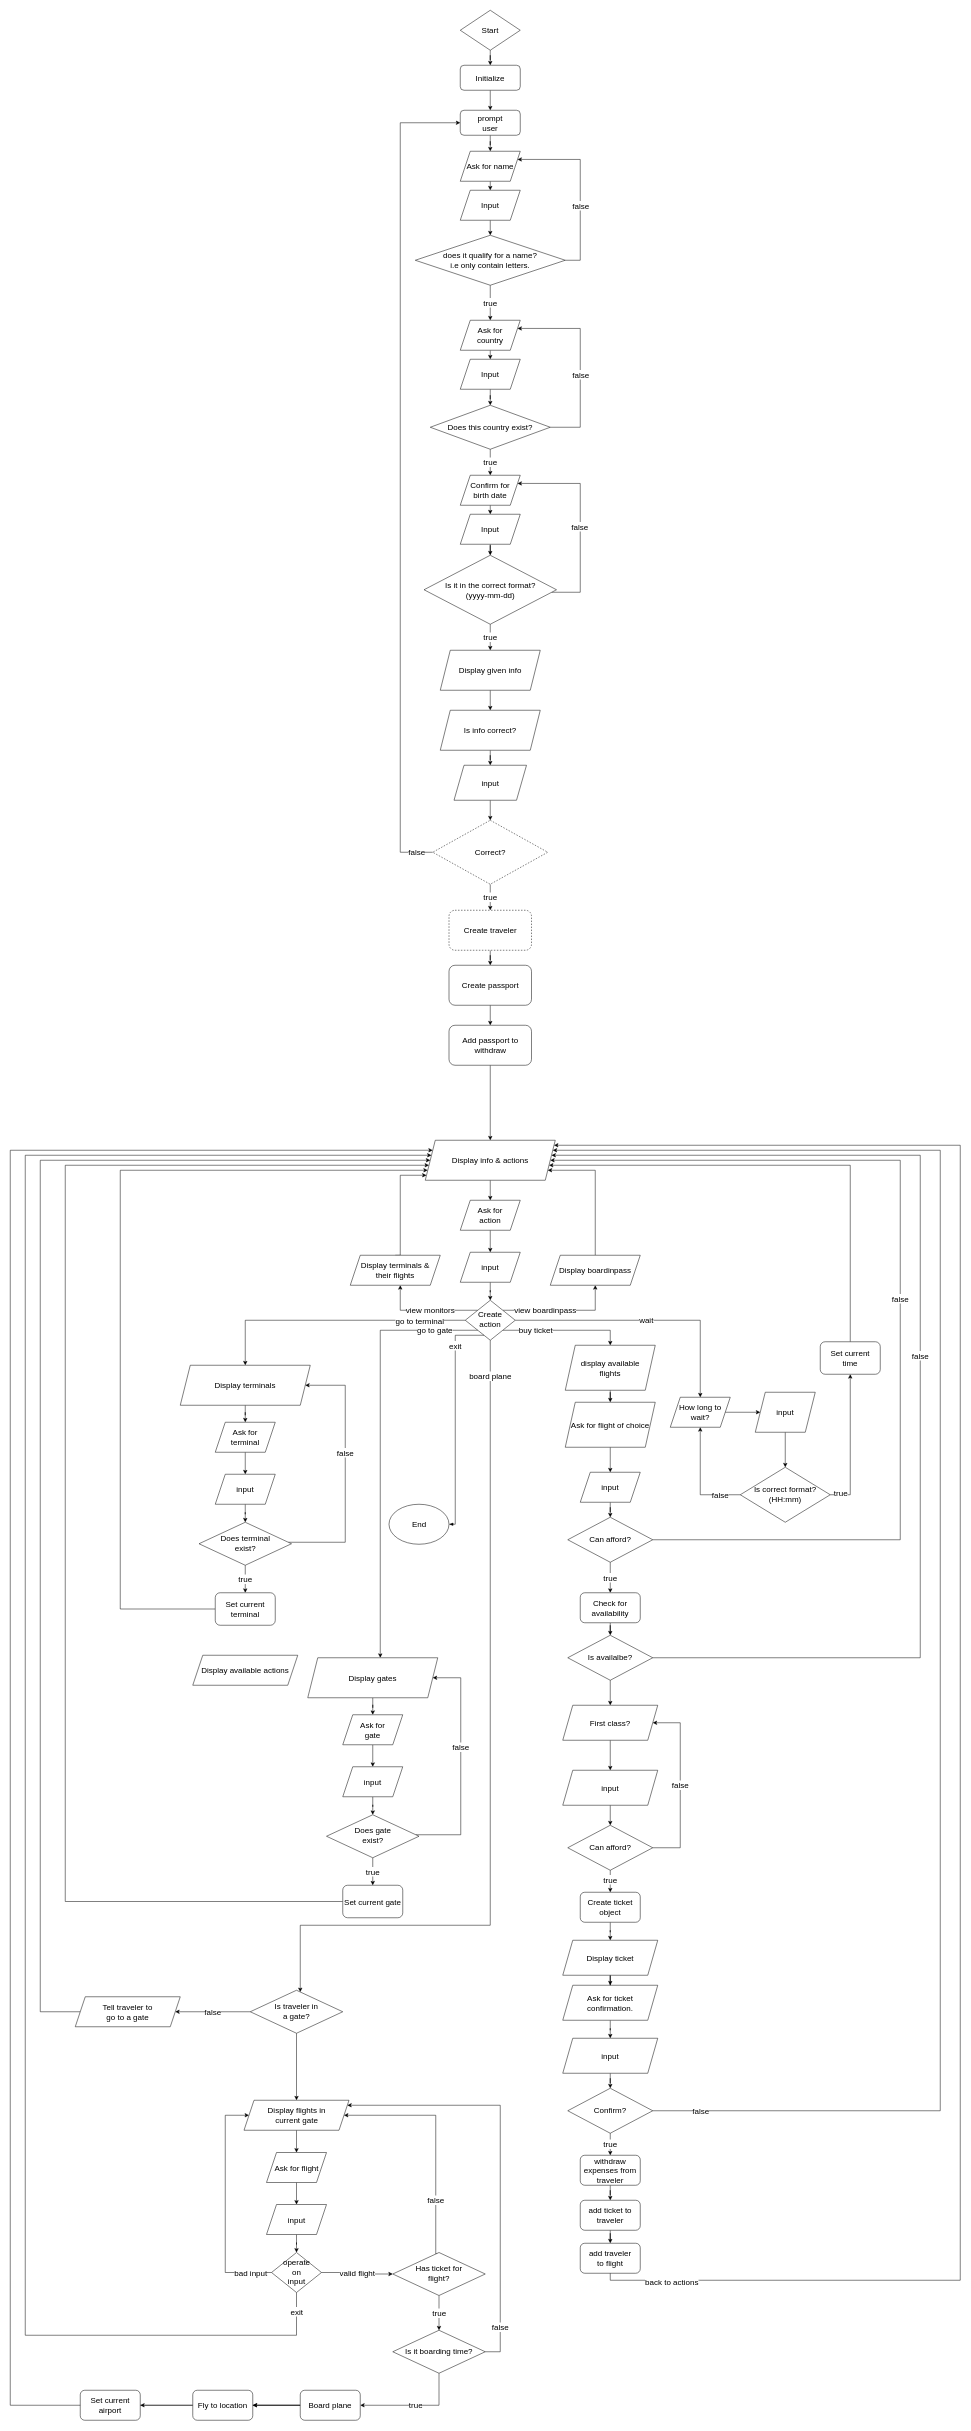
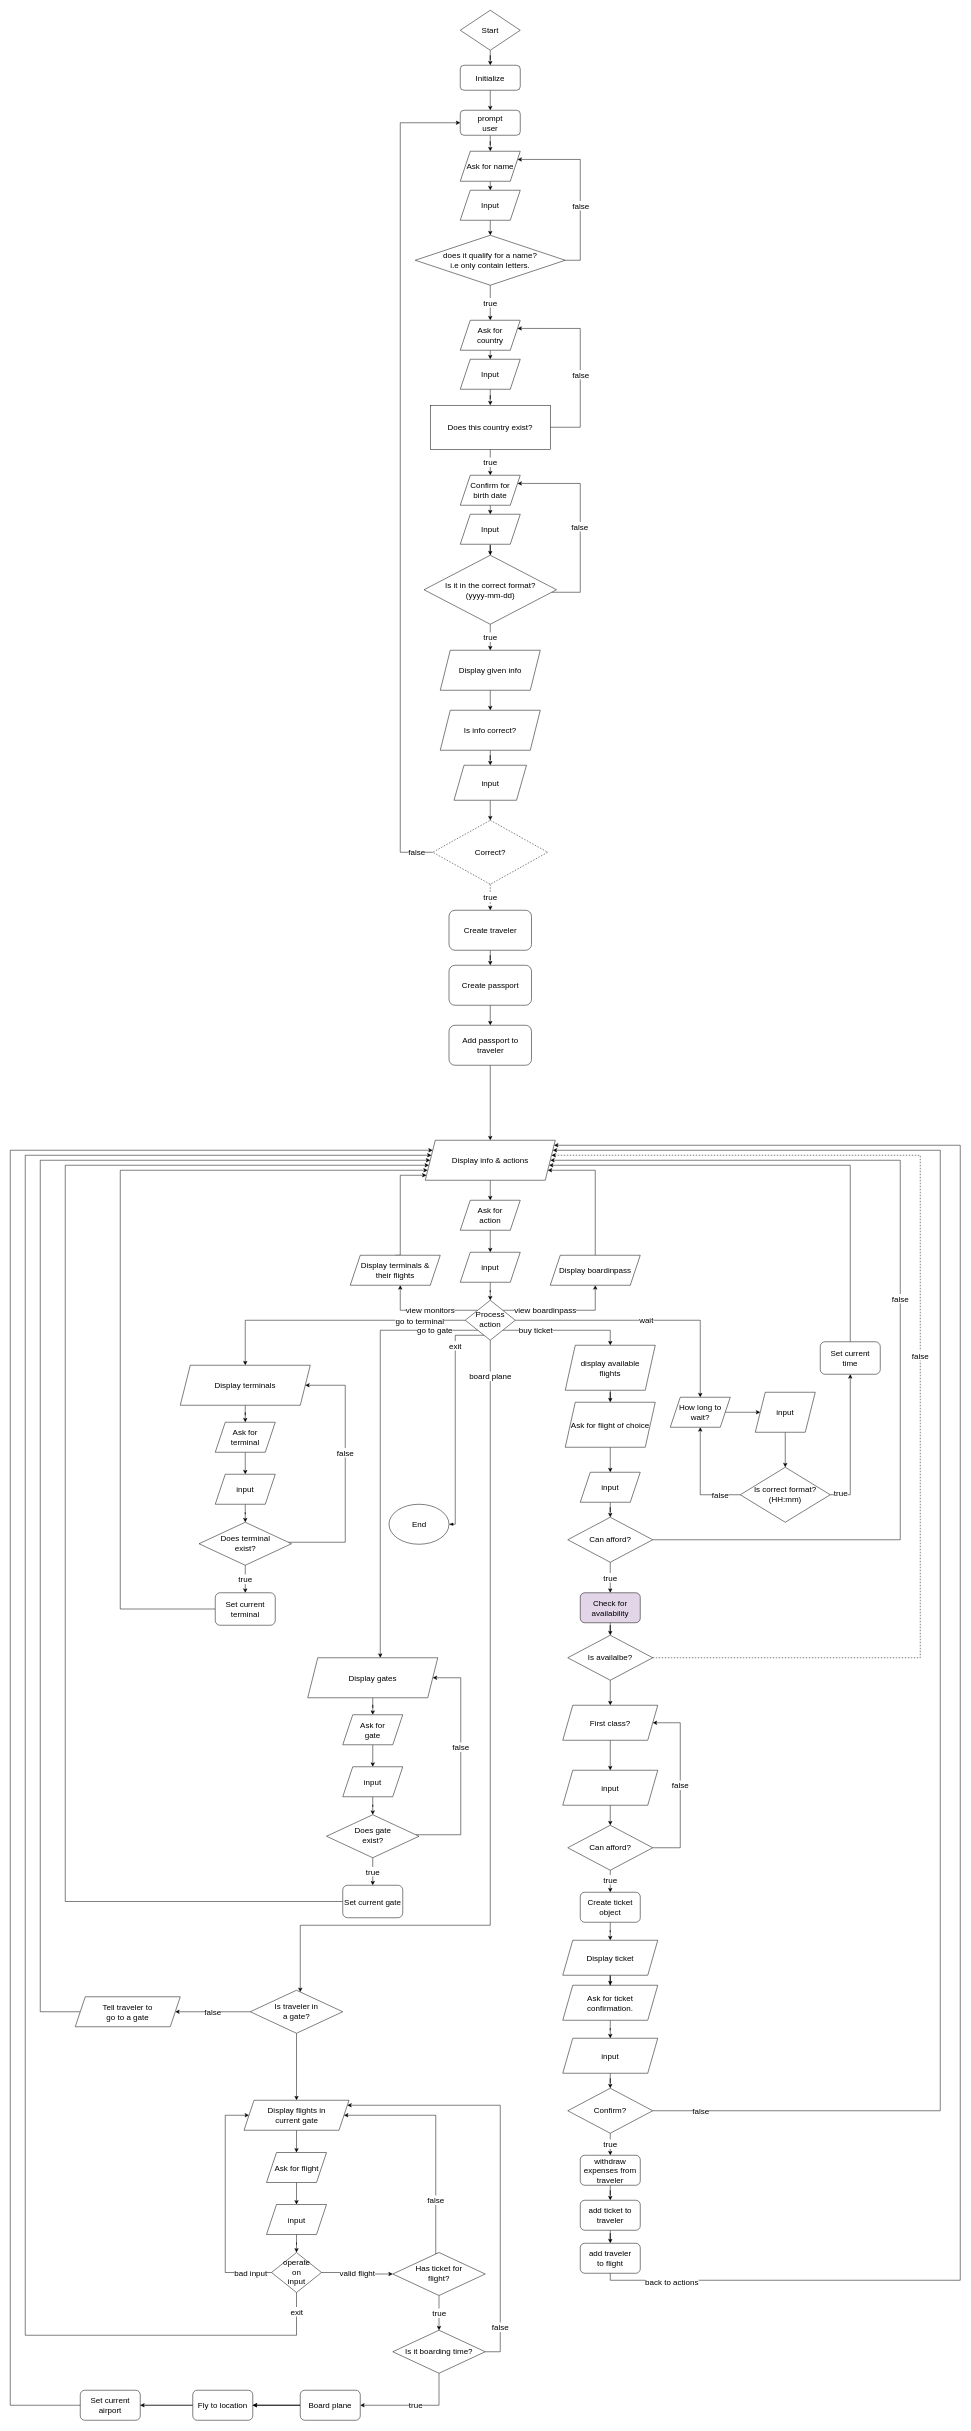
- <mxCell id="30" value="Does this country exist?" style="rhombus;whiteSpace=wrap;html=1;fontSize=16;" parent="1" vertex="1"><mxGeometry x="860" y="810" width="240" height="88" as="geometry" /></mxCell>
+ <mxCell id="30" value="Does this country exist?" style="whiteSpace=wrap;html=1;fontSize=16;rounded=0;" parent="1" vertex="1"><mxGeometry x="860" y="810" width="240" height="88" as="geometry" /></mxCell>
- <mxCell id="58" value="true" style="edgeStyle=orthogonalEdgeStyle;rounded=0;orthogonalLoop=1;jettySize=auto;html=1;fontSize=16;" parent="1" source="60" target="40" edge="1"><mxGeometry relative="1" as="geometry" /></mxCell>
+ <mxCell id="58" value="true" style="edgeStyle=orthogonalEdgeStyle;rounded=0;orthogonalLoop=1;jettySize=auto;html=1;fontSize=16;dashed=1;" parent="1" source="60" target="40" edge="1"><mxGeometry relative="1" as="geometry" /></mxCell>
- <mxCell id="40" value="Create traveler" style="rounded=1;whiteSpace=wrap;html=1;fontSize=16;glass=0;strokeWidth=1;shadow=0;dashed=1;" parent="1" vertex="1"><mxGeometry x="897.5" y="1820" width="165" height="80" as="geometry" /></mxCell>
+ <mxCell id="40" value="Create traveler" style="rounded=1;whiteSpace=wrap;html=1;fontSize=16;glass=0;strokeWidth=1;shadow=0;" parent="1" vertex="1"><mxGeometry x="897.5" y="1820" width="165" height="80" as="geometry" /></mxCell>
- <mxCell id="87" value="Add passport to withdraw" style="rounded=1;whiteSpace=wrap;html=1;fontSize=16;glass=0;strokeWidth=1;shadow=0;" parent="1" vertex="1"><mxGeometry x="897.5" y="2050" width="165" height="80" as="geometry" /></mxCell>
+ <mxCell id="87" value="Add passport to traveler" style="rounded=1;whiteSpace=wrap;html=1;fontSize=16;glass=0;strokeWidth=1;shadow=0;" parent="1" vertex="1"><mxGeometry x="897.5" y="2050" width="165" height="80" as="geometry" /></mxCell>
- <mxCell id="10" value="&lt;div style=&quot;font-size: 16px;&quot;&gt;Create&lt;/div&gt;&lt;div style=&quot;font-size: 16px;&quot;&gt;action&lt;br style=&quot;font-size: 16px;&quot;&gt;&lt;/div&gt;" style="rhombus;whiteSpace=wrap;html=1;shadow=0;fontFamily=Helvetica;fontSize=16;align=center;strokeWidth=1;spacing=6;spacingTop=-4;" parent="1" vertex="1"><mxGeometry x="930" y="2600" width="100" height="80" as="geometry" /></mxCell>
+ <mxCell id="10" value="&lt;div style=&quot;font-size: 16px;&quot;&gt;Process&lt;/div&gt;&lt;div style=&quot;font-size: 16px;&quot;&gt;action&lt;br style=&quot;font-size: 16px;&quot;&gt;&lt;/div&gt;" style="rhombus;whiteSpace=wrap;html=1;shadow=0;fontFamily=Helvetica;fontSize=16;align=center;strokeWidth=1;spacing=6;spacingTop=-4;" parent="1" vertex="1"><mxGeometry x="930" y="2600" width="100" height="80" as="geometry" /></mxCell>
- <mxCell id="145" value="false" style="edgeStyle=orthogonalEdgeStyle;rounded=0;orthogonalLoop=1;jettySize=auto;html=1;fontSize=16;" parent="1" source="147" target="89" edge="1"><mxGeometry relative="1" as="geometry"><Array as="points"><mxPoint x="1840" y="3315" /><mxPoint x="1840" y="2310" /></Array></mxGeometry></mxCell>
+ <mxCell id="145" value="false" style="edgeStyle=orthogonalEdgeStyle;rounded=0;orthogonalLoop=1;jettySize=auto;html=1;fontSize=16;dashed=1;" parent="1" source="147" target="89" edge="1"><mxGeometry relative="1" as="geometry"><Array as="points"><mxPoint x="1840" y="3315" /><mxPoint x="1840" y="2310" /></Array></mxGeometry></mxCell>
- <mxCell id="144" value="&lt;font style=&quot;font-size: 16px&quot;&gt;Check for availability&lt;br style=&quot;font-size: 16px;&quot;&gt;&lt;/font&gt;" style="rounded=1;whiteSpace=wrap;html=1;fontSize=16;" parent="1" vertex="1"><mxGeometry x="1160" y="3185" width="120" height="60" as="geometry" /></mxCell>
+ <mxCell id="144" value="&lt;font style=&quot;font-size: 16px&quot;&gt;Check for availability&lt;br style=&quot;font-size: 16px;&quot;&gt;&lt;/font&gt;" style="rounded=1;whiteSpace=wrap;html=1;fontSize=16;fillColor=#e1d5e7;" parent="1" vertex="1"><mxGeometry x="1160" y="3185" width="120" height="60" as="geometry" /></mxCell>
- <mxCell id="108" value="Display available actions" style="shape=parallelogram;perimeter=parallelogramPerimeter;whiteSpace=wrap;html=1;fixedSize=1;fontSize=16;" parent="1" vertex="1"><mxGeometry x="385" y="3310" width="210" height="60" as="geometry" /></mxCell>
